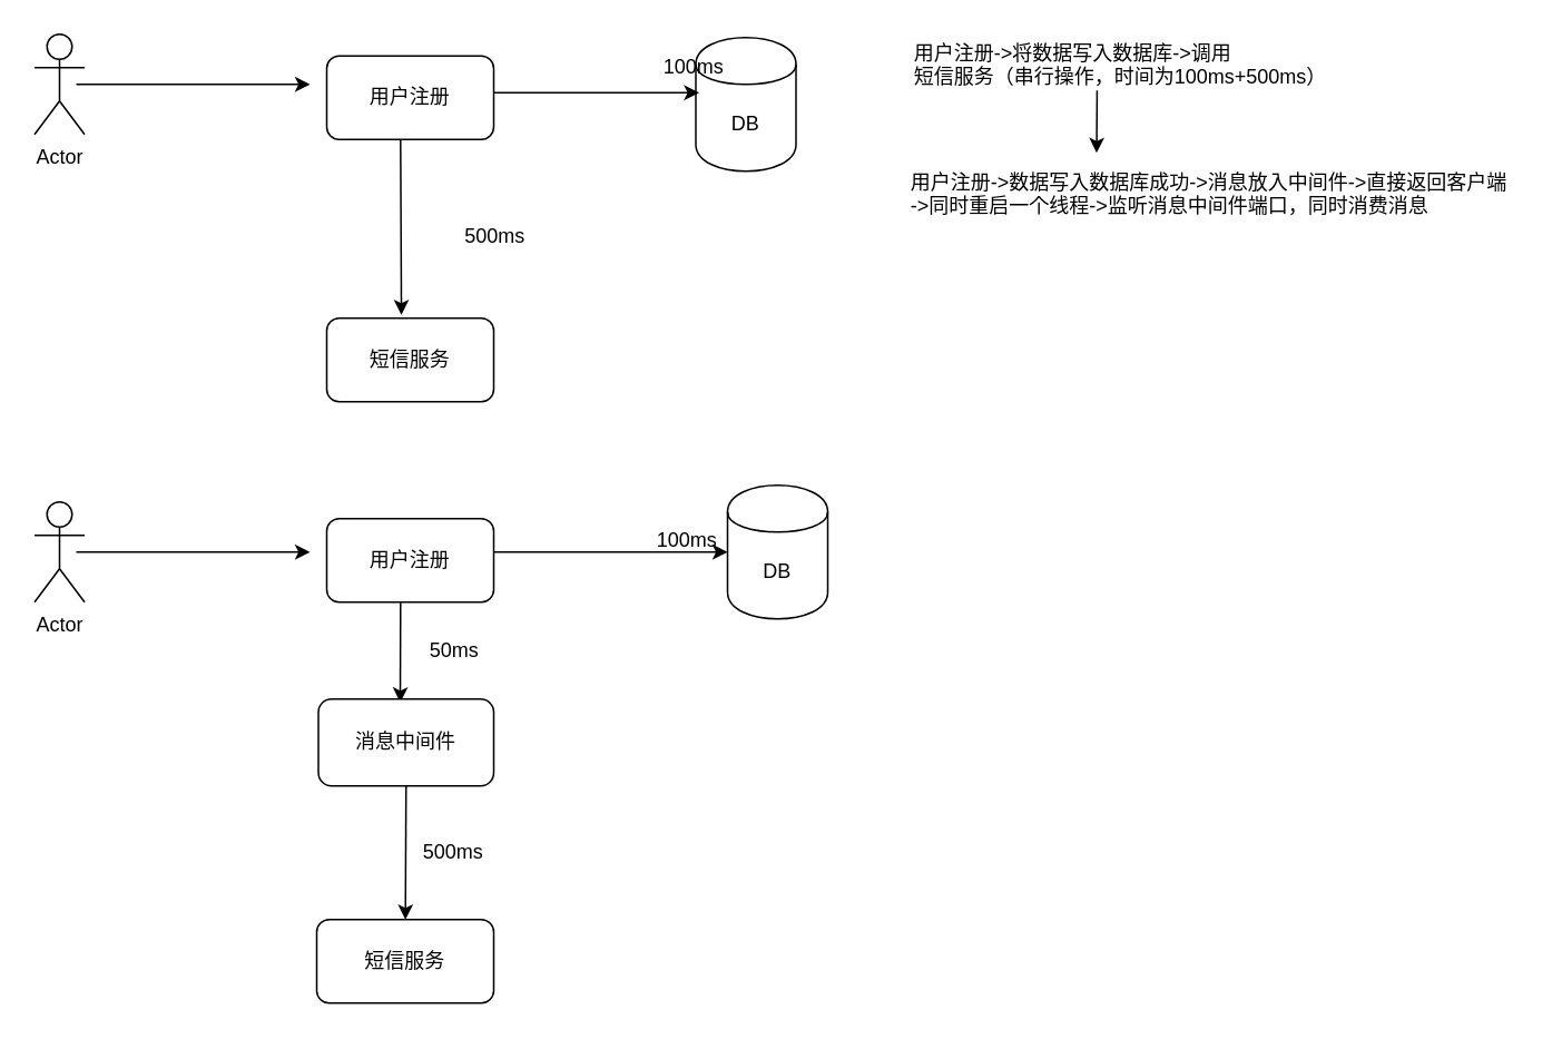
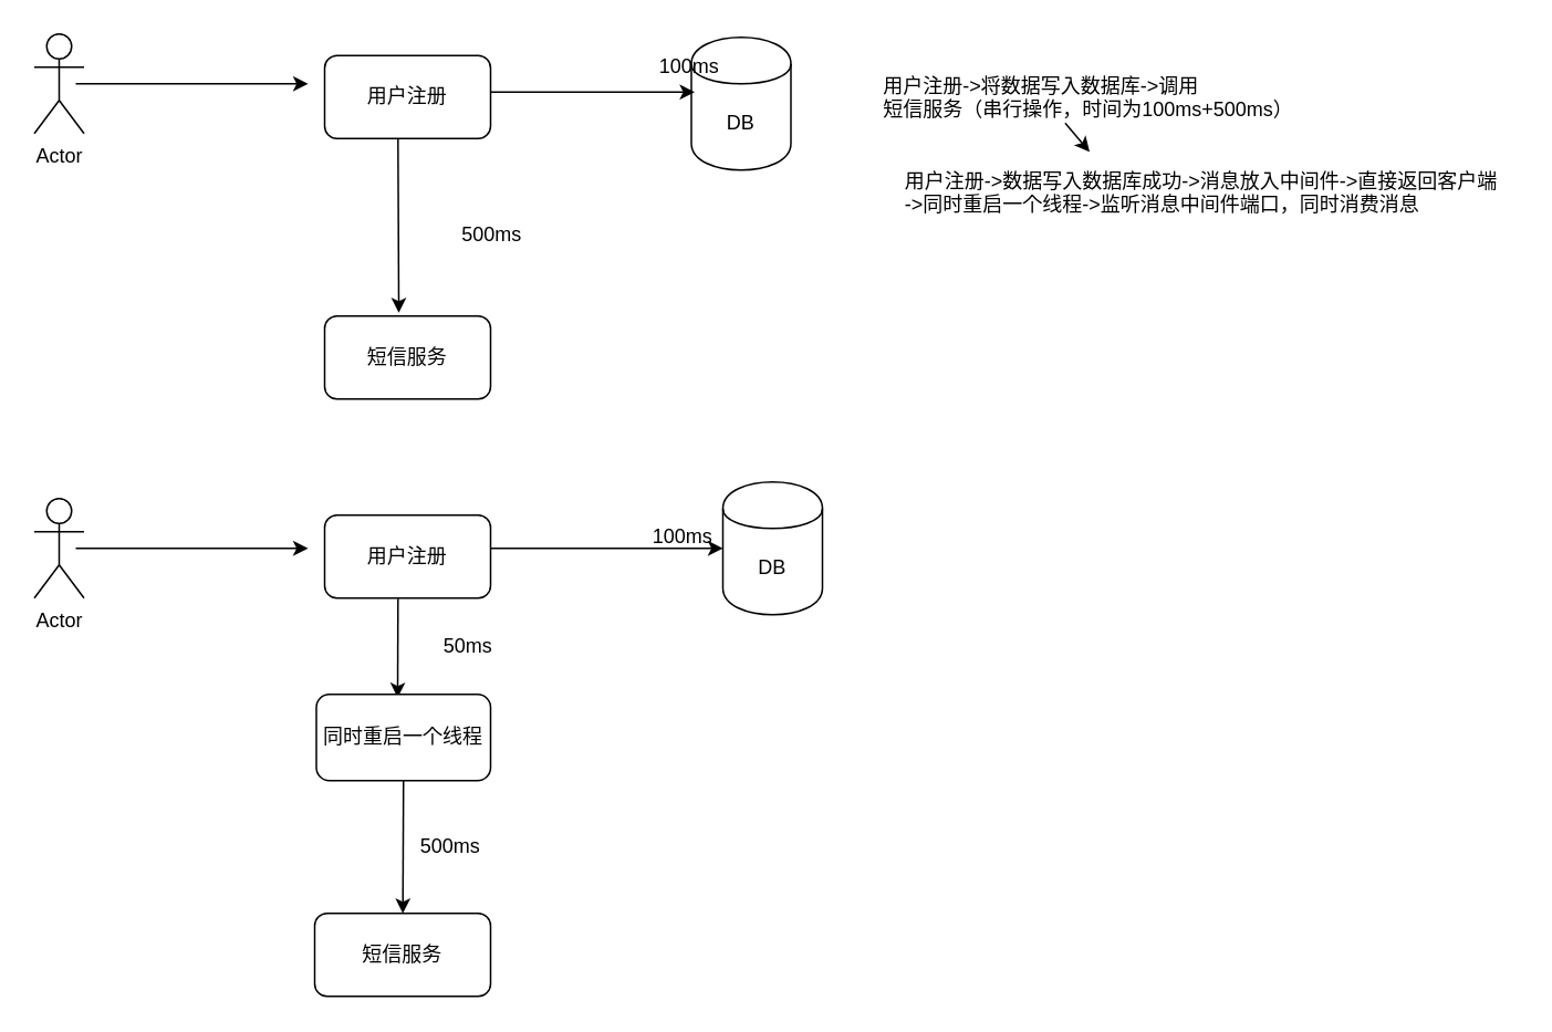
- <mxCell id="11" value="用户注册-&amp;gt;将数据写入数据库-&amp;gt;调用&lt;br&gt;短信服务（串行操作，时间为100ms+500ms）&lt;br&gt;" style="text;html=1;resizable=0;points=[];autosize=1;align=left;verticalAlign=top;spacingTop=-4;" vertex="1" parent="1"><mxGeometry x="545" y="22" width="260" height="30" as="geometry" /></mxCell>
+ <mxCell id="11" value="用户注册-&amp;gt;将数据写入数据库-&amp;gt;调用&lt;br&gt;短信服务（串行操作，时间为100ms+500ms）&lt;br&gt;" style="text;html=1;resizable=0;points=[];autosize=1;align=left;verticalAlign=top;spacingTop=-4;" vertex="1" parent="1"><mxGeometry x="530" y="42" width="260" height="30" as="geometry" /></mxCell>
- <mxCell id="25" value="50ms" style="text;html=1;resizable=0;points=[];autosize=1;align=left;verticalAlign=top;spacingTop=-4;" vertex="1" parent="1"><mxGeometry x="255" y="379" width="40" height="20" as="geometry" /></mxCell>
+ <mxCell id="25" value="50ms" style="text;html=1;resizable=0;points=[];autosize=1;align=left;verticalAlign=top;spacingTop=-4;" vertex="1" parent="1"><mxGeometry x="265" y="379" width="40" height="20" as="geometry" /></mxCell>
- <mxCell id="23" value="消息中间件" style="rounded=1;whiteSpace=wrap;html=1;" vertex="1" parent="1"><mxGeometry x="190" y="418" width="105" height="52" as="geometry" /></mxCell>
+ <mxCell id="23" value="同时重启一个线程" style="rounded=1;whiteSpace=wrap;html=1;" vertex="1" parent="1"><mxGeometry x="190" y="418" width="105" height="52" as="geometry" /></mxCell>
